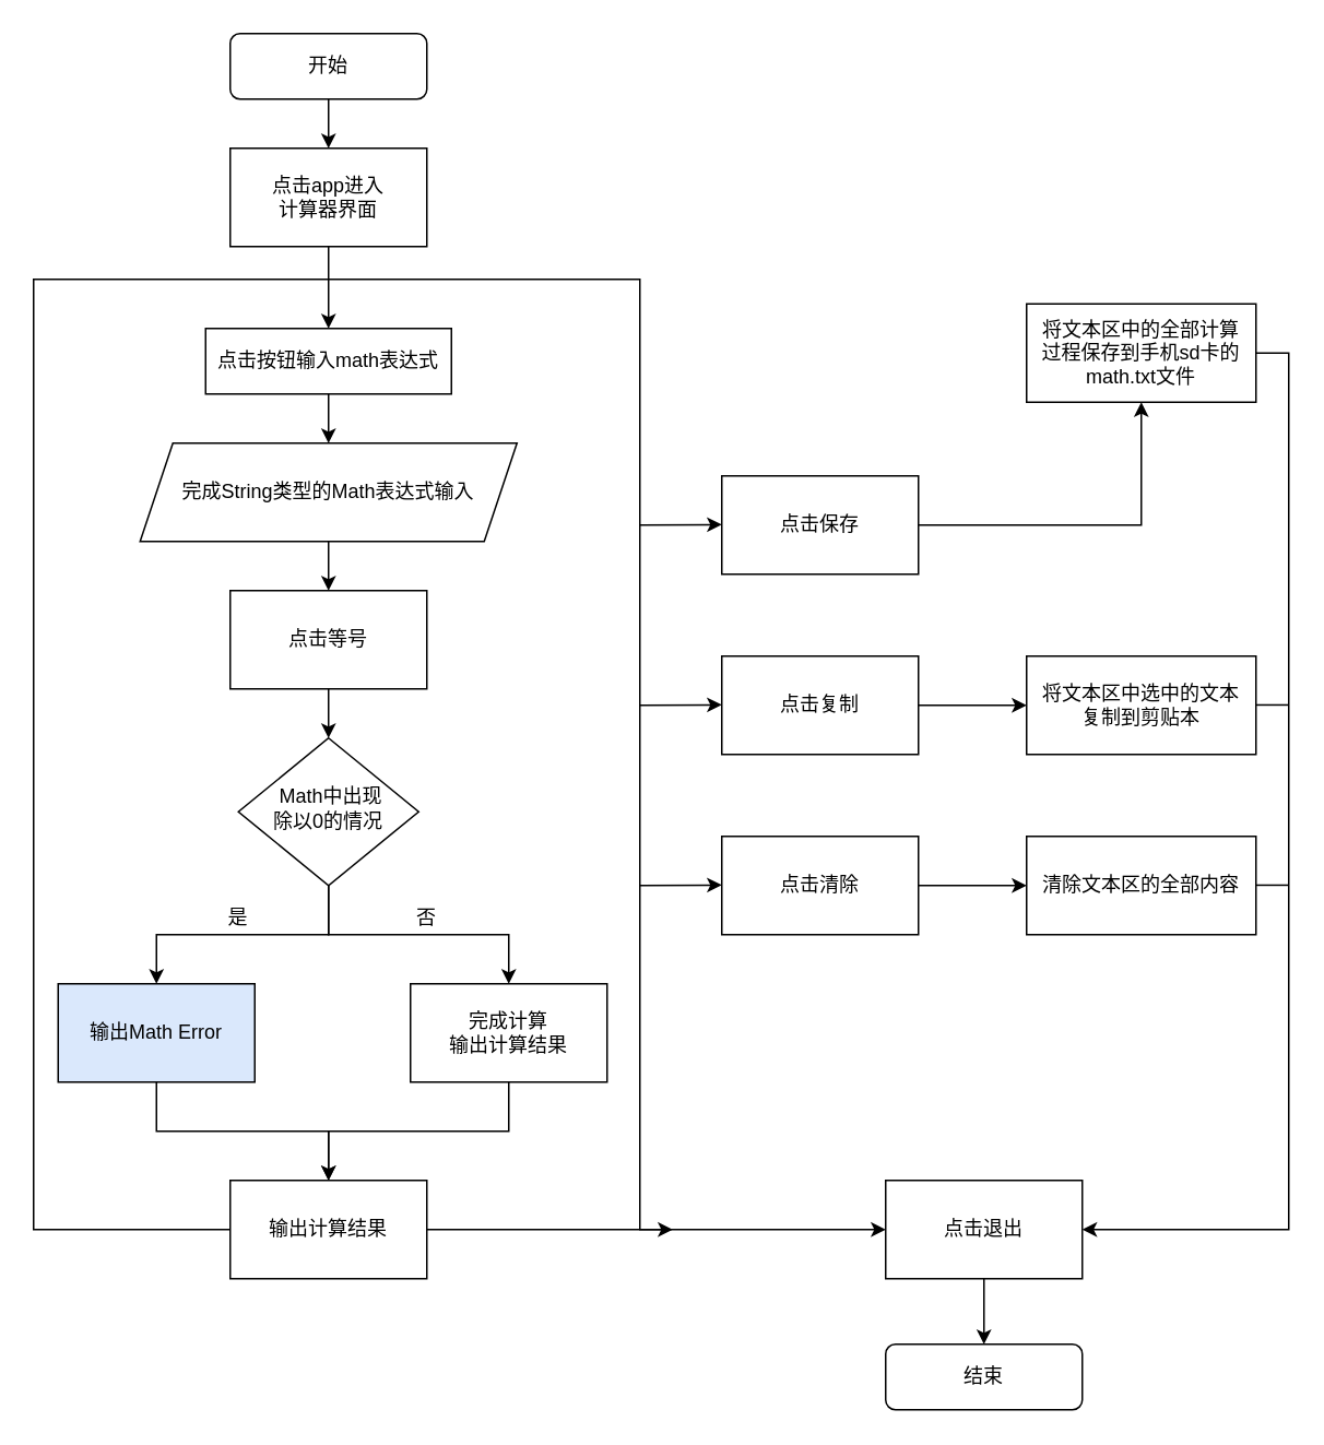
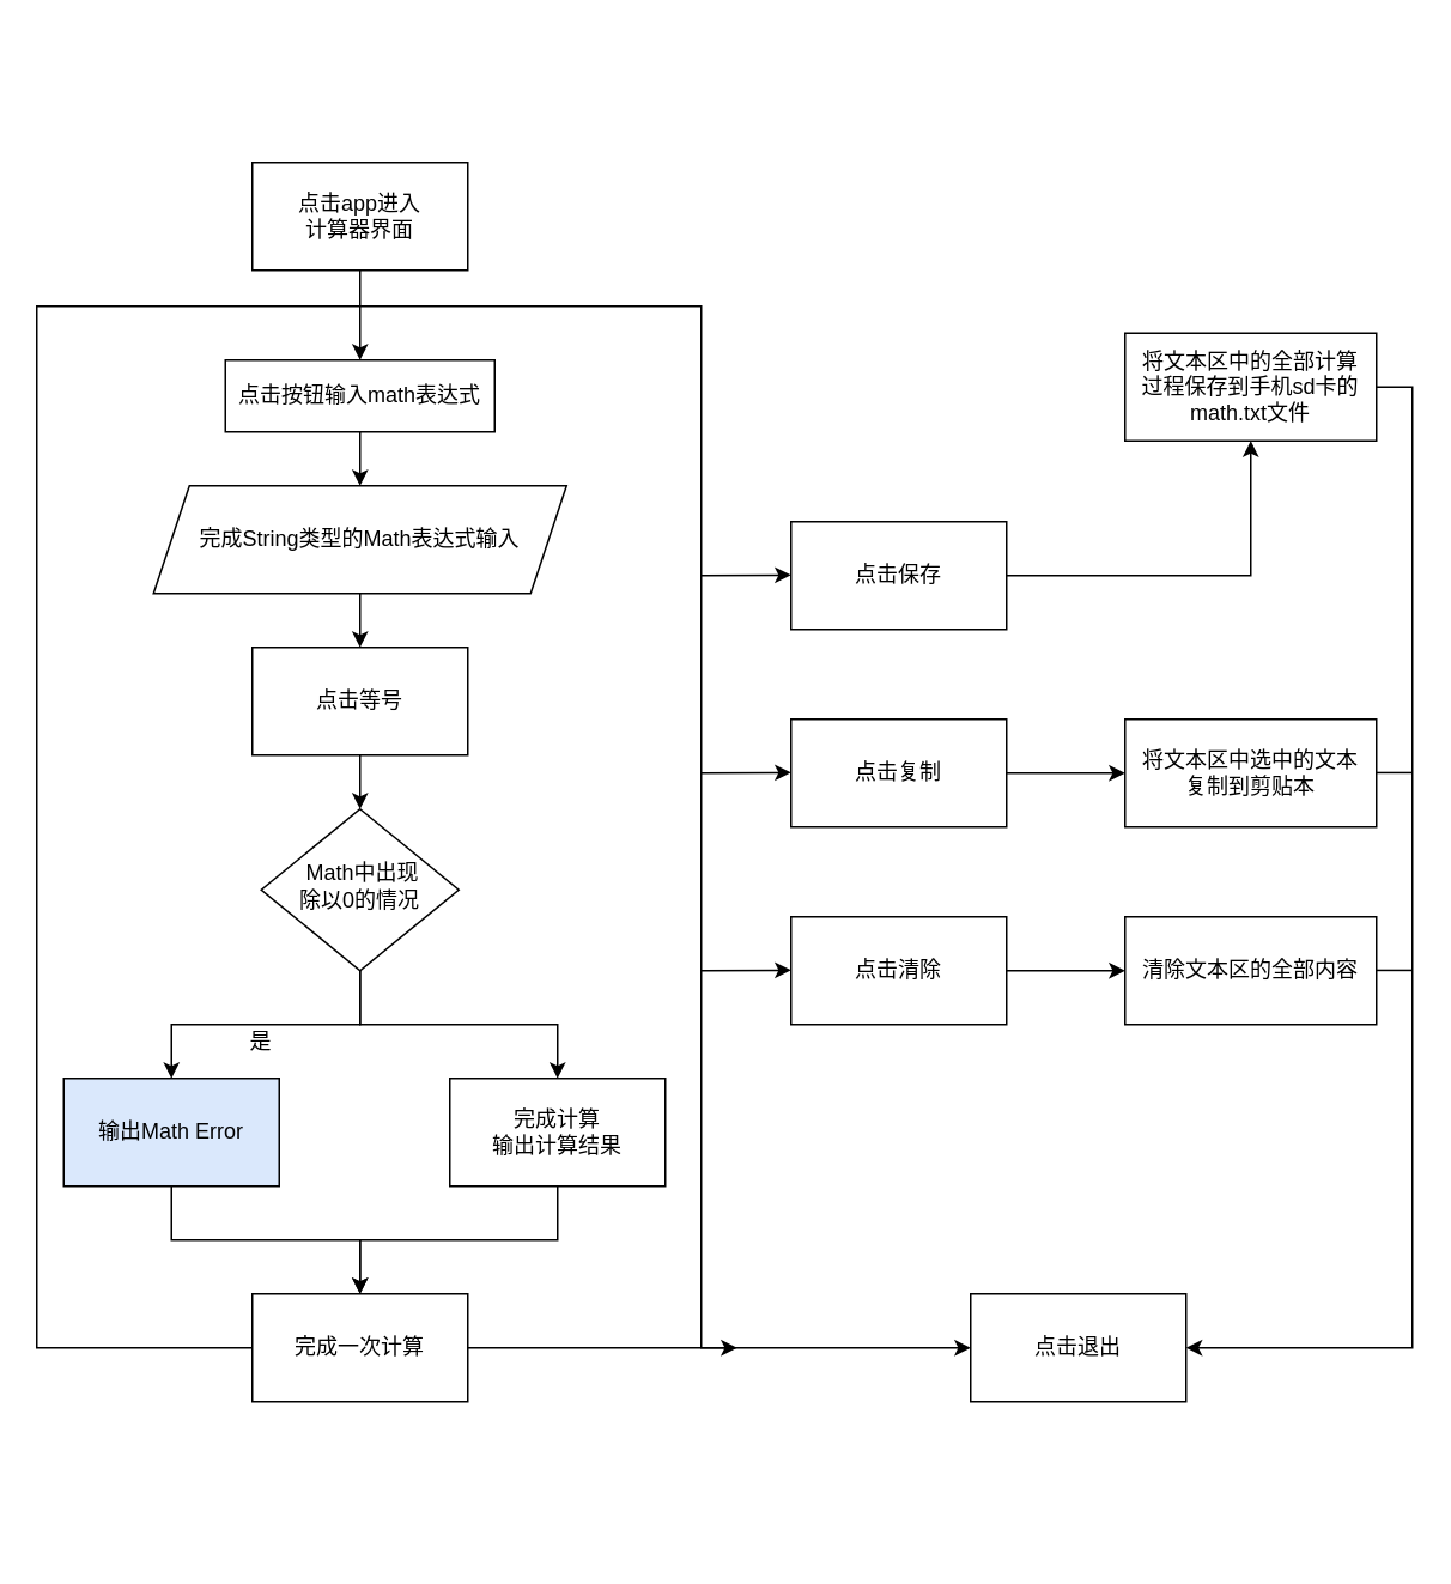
- <mxCell id="3" value="开始" style="rounded=1;whiteSpace=wrap;html=1;fontSize=12;glass=0;strokeWidth=1;shadow=0;" parent="1" vertex="1"><mxGeometry x="140" y="20" width="120" height="40" as="geometry" /></mxCell>
- <mxCell id="2" value="" style="edgeStyle=orthogonalEdgeStyle;rounded=0;orthogonalLoop=1;jettySize=auto;html=1;" edge="1" parent="1" source="3" target="5"><mxGeometry relative="1" as="geometry" /></mxCell>
- <mxCell id="22" value="是" style="text;html=1;strokeColor=none;fillColor=none;align=center;verticalAlign=middle;whiteSpace=wrap;rounded=0;" vertex="1" parent="1"><mxGeometry x="125" y="550" width="40" height="20" as="geometry" /></mxCell>
+ <mxCell id="22" value="是" style="text;html=1;strokeColor=none;fillColor=none;align=center;verticalAlign=middle;whiteSpace=wrap;rounded=0;" vertex="1" parent="1"><mxGeometry x="125" y="570" width="40" height="20" as="geometry" /></mxCell>
- <mxCell id="23" value="否" style="text;html=1;strokeColor=none;fillColor=none;align=center;verticalAlign=middle;whiteSpace=wrap;rounded=0;" vertex="1" parent="1"><mxGeometry x="240" y="550" width="40" height="20" as="geometry" /></mxCell>
- <mxCell id="21" value="输出计算结果" style="rounded=0;whiteSpace=wrap;html=1;" vertex="1" parent="1"><mxGeometry x="140" y="720" width="120" height="60" as="geometry" /></mxCell>
+ <mxCell id="21" value="完成一次计算" style="rounded=0;whiteSpace=wrap;html=1;" vertex="1" parent="1"><mxGeometry x="140" y="720" width="120" height="60" as="geometry" /></mxCell>
- <mxCell id="34" value="" style="edgeStyle=orthogonalEdgeStyle;rounded=0;orthogonalLoop=1;jettySize=auto;html=1;" edge="1" parent="1" source="35" target="36"><mxGeometry relative="1" as="geometry" /></mxCell>
- <mxCell id="36" value="结束" style="rounded=1;whiteSpace=wrap;html=1;fontSize=12;glass=0;strokeWidth=1;shadow=0;" vertex="1" parent="1"><mxGeometry x="540" y="820" width="120" height="40" as="geometry" /></mxCell>
